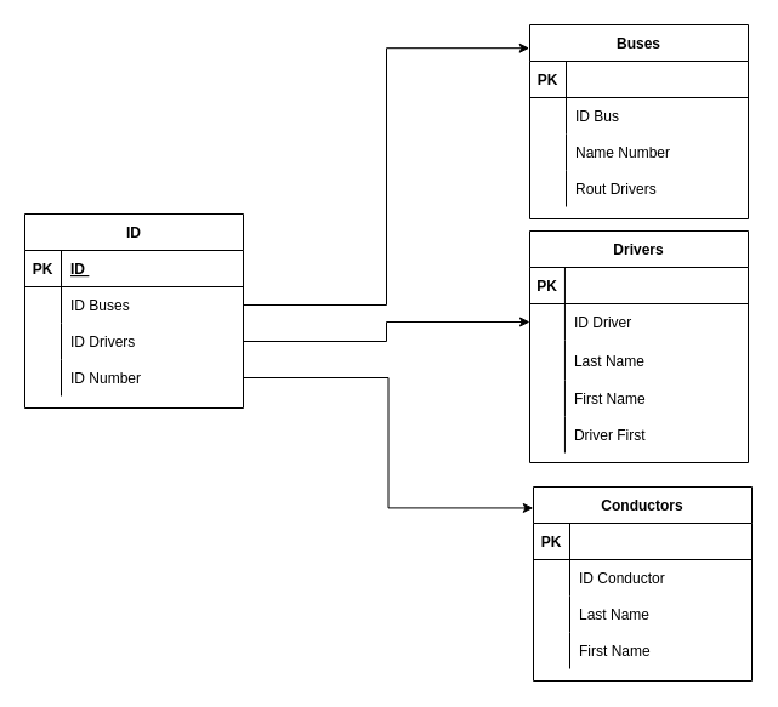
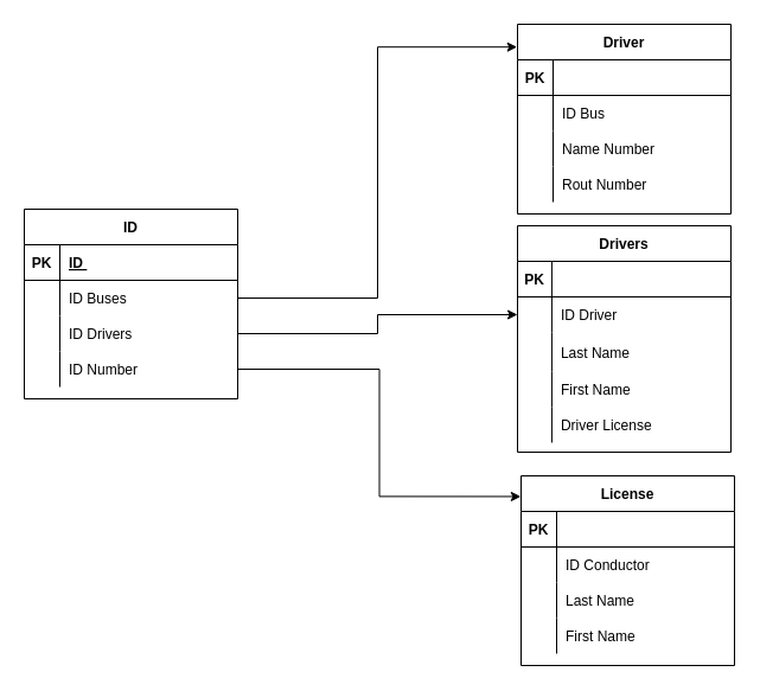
- <mxCell id="15" value="Buses" style="shape=table;startSize=30;container=1;collapsible=1;childLayout=tableLayout;fixedRows=1;rowLines=0;fontStyle=1;align=center;resizeLast=1;" vertex="1" parent="1"><mxGeometry x="436" y="20" width="180" height="160" as="geometry" /></mxCell>
+ <mxCell id="15" value="Driver" style="shape=table;startSize=30;container=1;collapsible=1;childLayout=tableLayout;fixedRows=1;rowLines=0;fontStyle=1;align=center;resizeLast=1;" vertex="1" parent="1"><mxGeometry x="436" y="20" width="180" height="160" as="geometry" /></mxCell>
- <mxCell id="27" value="Rout Drivers" style="shape=partialRectangle;connectable=0;fillColor=none;top=0;left=0;bottom=0;right=0;align=left;spacingLeft=6;overflow=hidden;" vertex="1" parent="25"><mxGeometry x="30" width="150" height="30" as="geometry"><mxRectangle width="150" height="30" as="alternateBounds" /></mxGeometry></mxCell>
+ <mxCell id="27" value="Rout Number" style="shape=partialRectangle;connectable=0;fillColor=none;top=0;left=0;bottom=0;right=0;align=left;spacingLeft=6;overflow=hidden;" vertex="1" parent="25"><mxGeometry x="30" width="150" height="30" as="geometry"><mxRectangle width="150" height="30" as="alternateBounds" /></mxGeometry></mxCell>
- <mxCell id="43" value="Driver First" style="shape=partialRectangle;connectable=0;fillColor=none;top=0;left=0;bottom=0;right=0;align=left;spacingLeft=6;overflow=hidden;" vertex="1" parent="41"><mxGeometry x="28.95" width="151.05" height="30" as="geometry"><mxRectangle width="151.05" height="30" as="alternateBounds" /></mxGeometry></mxCell>
+ <mxCell id="43" value="Driver License" style="shape=partialRectangle;connectable=0;fillColor=none;top=0;left=0;bottom=0;right=0;align=left;spacingLeft=6;overflow=hidden;" vertex="1" parent="41"><mxGeometry x="28.95" width="151.05" height="30" as="geometry"><mxRectangle width="151.05" height="30" as="alternateBounds" /></mxGeometry></mxCell>
- <mxCell id="44" value="Conductors" style="shape=table;startSize=30;container=1;collapsible=1;childLayout=tableLayout;fixedRows=1;rowLines=0;fontStyle=1;align=center;resizeLast=1;" vertex="1" parent="1"><mxGeometry x="439" y="401" width="180" height="160" as="geometry" /></mxCell>
+ <mxCell id="44" value="License" style="shape=table;startSize=30;container=1;collapsible=1;childLayout=tableLayout;fixedRows=1;rowLines=0;fontStyle=1;align=center;resizeLast=1;" vertex="1" parent="1"><mxGeometry x="439" y="401" width="180" height="160" as="geometry" /></mxCell>
